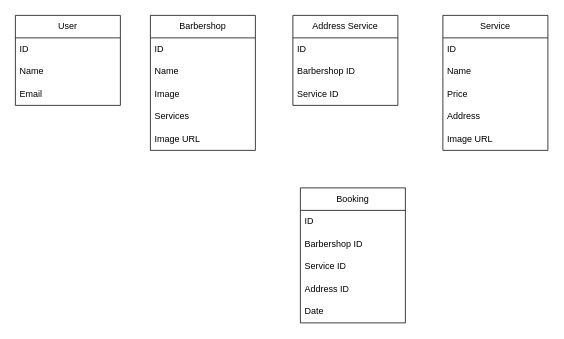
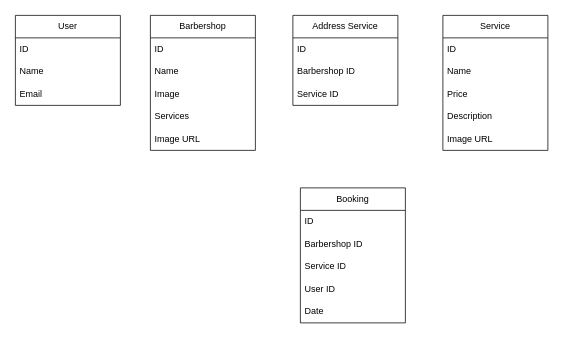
- <mxCell id="16" value="&lt;font style=&quot;vertical-align: inherit;&quot;&gt;&lt;font style=&quot;vertical-align: inherit;&quot;&gt;&lt;font style=&quot;vertical-align: inherit;&quot;&gt;&lt;font style=&quot;vertical-align: inherit;&quot;&gt;Address&lt;/font&gt;&lt;/font&gt;&lt;/font&gt;&lt;/font&gt;" style="text;strokeColor=none;fillColor=none;align=left;verticalAlign=middle;spacingLeft=4;spacingRight=4;overflow=hidden;points=[[0,0.5],[1,0.5]];portConstraint=eastwest;rotatable=0;whiteSpace=wrap;html=1;" vertex="1" parent="12"><mxGeometry y="120" width="140" height="30" as="geometry" /></mxCell>
+ <mxCell id="16" value="&lt;font style=&quot;vertical-align: inherit;&quot;&gt;&lt;font style=&quot;vertical-align: inherit;&quot;&gt;&lt;font style=&quot;vertical-align: inherit;&quot;&gt;&lt;font style=&quot;vertical-align: inherit;&quot;&gt;Description&lt;/font&gt;&lt;/font&gt;&lt;/font&gt;&lt;/font&gt;" style="text;strokeColor=none;fillColor=none;align=left;verticalAlign=middle;spacingLeft=4;spacingRight=4;overflow=hidden;points=[[0,0.5],[1,0.5]];portConstraint=eastwest;rotatable=0;whiteSpace=wrap;html=1;" vertex="1" parent="12"><mxGeometry y="120" width="140" height="30" as="geometry" /></mxCell>
- <mxCell id="22" value="&lt;font style=&quot;vertical-align: inherit;&quot;&gt;&lt;font style=&quot;vertical-align: inherit;&quot;&gt;&lt;font style=&quot;vertical-align: inherit;&quot;&gt;&lt;font style=&quot;vertical-align: inherit;&quot;&gt;Address ID&lt;/font&gt;&lt;/font&gt;&lt;/font&gt;&lt;/font&gt;" style="text;strokeColor=none;fillColor=none;align=left;verticalAlign=middle;spacingLeft=4;spacingRight=4;overflow=hidden;points=[[0,0.5],[1,0.5]];portConstraint=eastwest;rotatable=0;whiteSpace=wrap;html=1;" vertex="1" parent="18"><mxGeometry y="120" width="140" height="30" as="geometry" /></mxCell>
+ <mxCell id="22" value="&lt;font style=&quot;vertical-align: inherit;&quot;&gt;&lt;font style=&quot;vertical-align: inherit;&quot;&gt;&lt;font style=&quot;vertical-align: inherit;&quot;&gt;&lt;font style=&quot;vertical-align: inherit;&quot;&gt;User ID&lt;/font&gt;&lt;/font&gt;&lt;/font&gt;&lt;/font&gt;" style="text;strokeColor=none;fillColor=none;align=left;verticalAlign=middle;spacingLeft=4;spacingRight=4;overflow=hidden;points=[[0,0.5],[1,0.5]];portConstraint=eastwest;rotatable=0;whiteSpace=wrap;html=1;" vertex="1" parent="18"><mxGeometry y="120" width="140" height="30" as="geometry" /></mxCell>
